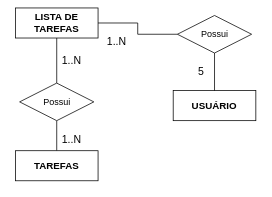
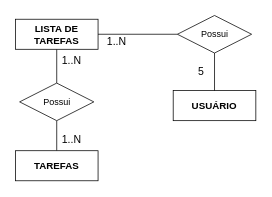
- <mxCell id="9" value="LISTA DE TAREFAS" style="rounded=0;whiteSpace=wrap;html=1;shadow=0;glass=0;fontStyle=1;fontSize=13;" vertex="1" parent="1"><mxGeometry x="20" y="10" width="110" height="40" as="geometry" /></mxCell>
+ <mxCell id="9" value="LISTA DE TAREFAS" style="rounded=0;whiteSpace=wrap;html=1;shadow=0;glass=0;fontStyle=1;fontSize=13;" vertex="1" parent="1"><mxGeometry x="20" y="25" width="110" height="40" as="geometry" /></mxCell>
